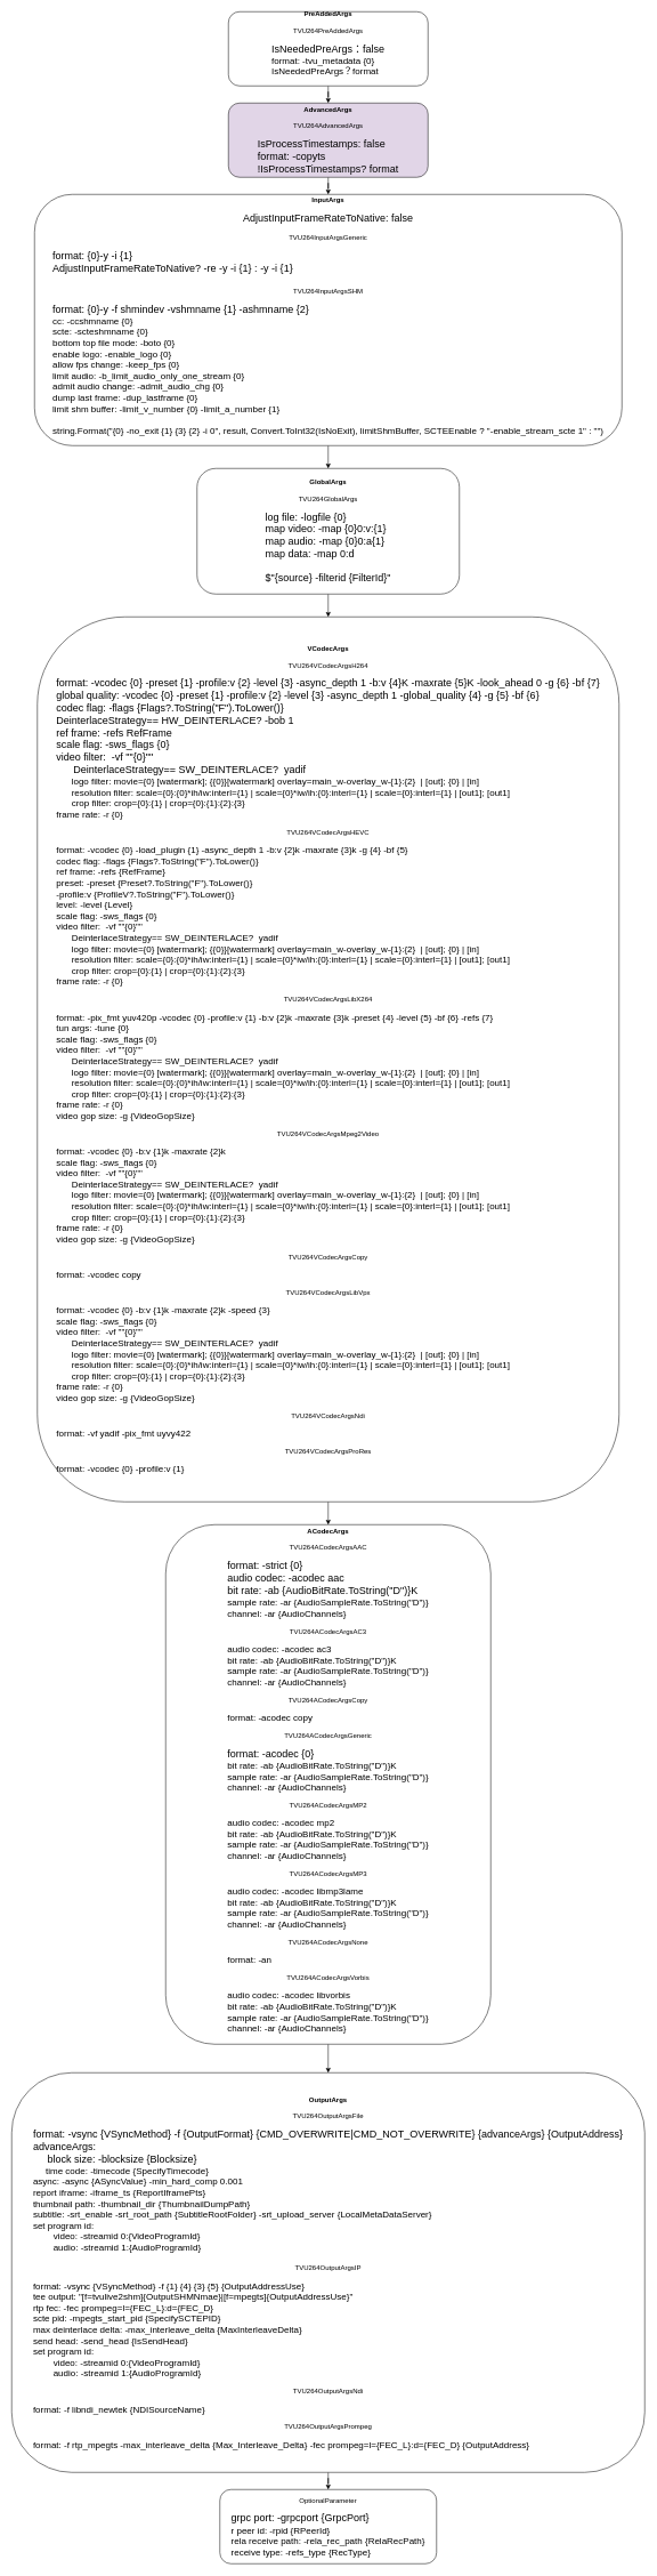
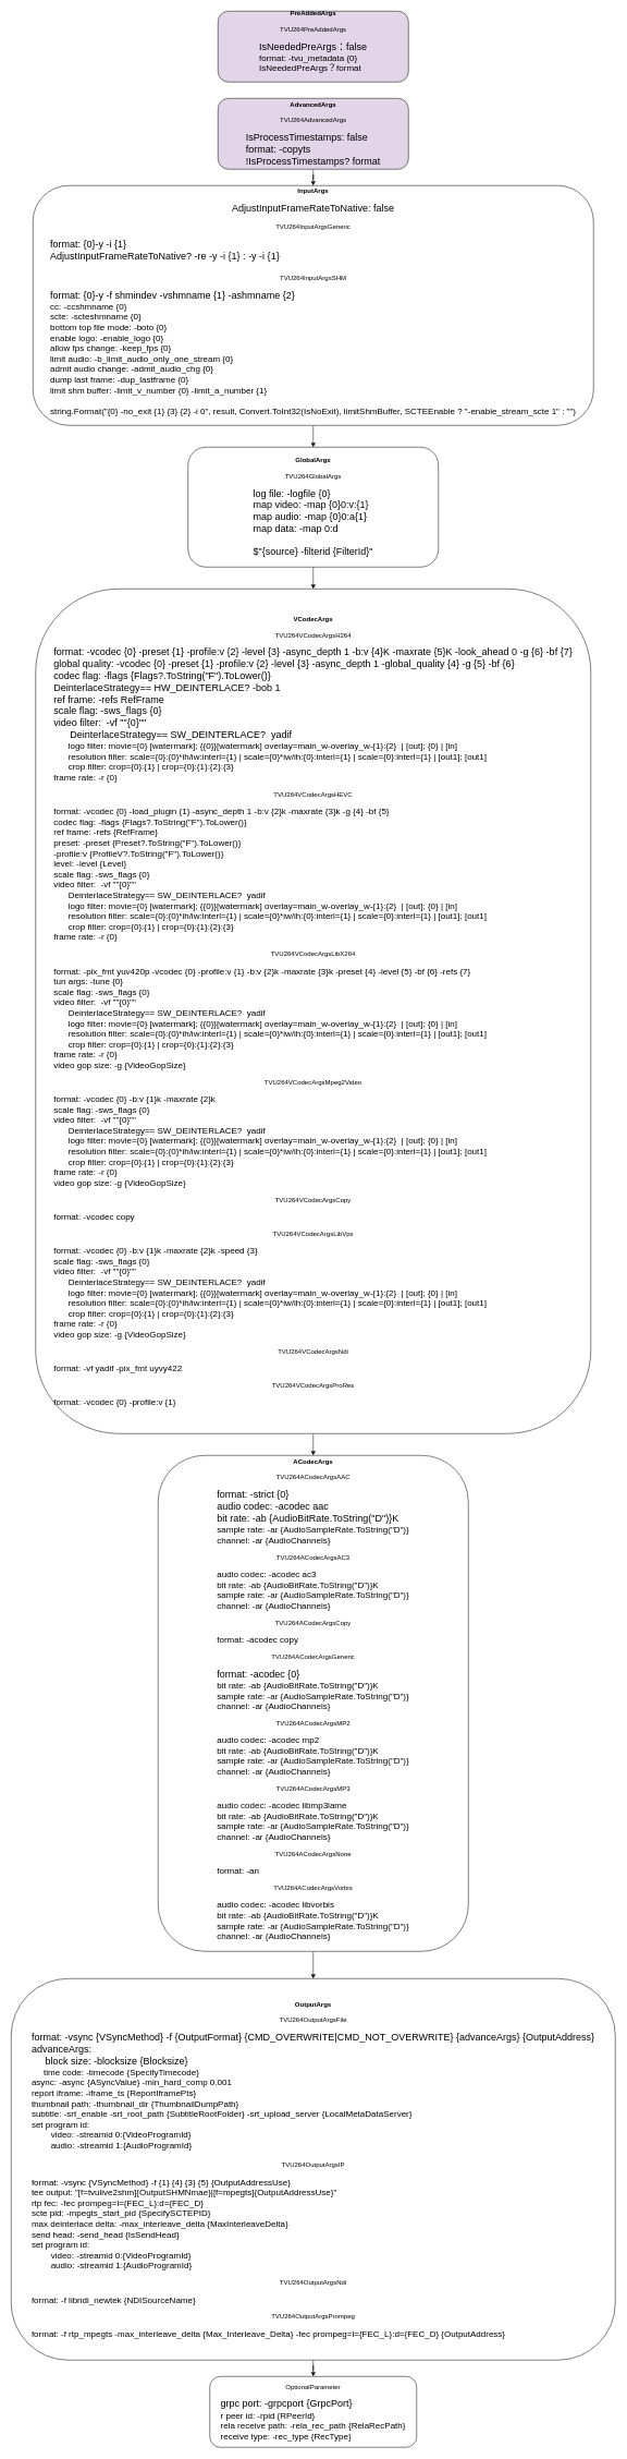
- <mxCell id="3" value="&lt;b&gt;PreAddedArgs&lt;br&gt;&lt;/b&gt;&lt;br&gt;TVU264PreAddedArgs&lt;br&gt;&lt;br&gt;&lt;div style=&quot;text-align: left&quot;&gt;&lt;font style=&quot;font-size: 18px&quot;&gt;IsNeededPreArgs：false&lt;br&gt;&lt;/font&gt;&lt;/div&gt;&lt;div style=&quot;text-align: left&quot;&gt;&lt;font size=&quot;3&quot;&gt;&lt;span&gt;format: -tvu_metadata {0}&lt;/span&gt;&lt;br&gt;&lt;/font&gt;&lt;/div&gt;&lt;font size=&quot;3&quot;&gt;&lt;div style=&quot;text-align: left&quot;&gt;&lt;span&gt;IsNeededPreArgs？&lt;/span&gt;&lt;span&gt;format&lt;/span&gt;&lt;/div&gt;&lt;/font&gt;&lt;span style=&quot;text-align: left&quot;&gt;&amp;nbsp;&lt;/span&gt;" style="rounded=1;whiteSpace=wrap;html=1;" vertex="1" parent="1"><mxGeometry x="400" y="20" width="350" height="130" as="geometry" /></mxCell>
+ <mxCell id="3" value="&lt;b&gt;PreAddedArgs&lt;br&gt;&lt;/b&gt;&lt;br&gt;TVU264PreAddedArgs&lt;br&gt;&lt;br&gt;&lt;div style=&quot;text-align: left&quot;&gt;&lt;font style=&quot;font-size: 18px&quot;&gt;IsNeededPreArgs：false&lt;br&gt;&lt;/font&gt;&lt;/div&gt;&lt;div style=&quot;text-align: left&quot;&gt;&lt;font size=&quot;3&quot;&gt;&lt;span&gt;format: -tvu_metadata {0}&lt;/span&gt;&lt;br&gt;&lt;/font&gt;&lt;/div&gt;&lt;font size=&quot;3&quot;&gt;&lt;div style=&quot;text-align: left&quot;&gt;&lt;span&gt;IsNeededPreArgs？&lt;/span&gt;&lt;span&gt;format&lt;/span&gt;&lt;/div&gt;&lt;/font&gt;&lt;span style=&quot;text-align: left&quot;&gt;&amp;nbsp;&lt;/span&gt;" style="rounded=1;whiteSpace=wrap;html=1;fillColor=#e1d5e7;" vertex="1" parent="1"><mxGeometry x="400" y="20" width="350" height="130" as="geometry" /></mxCell>
- <mxCell id="2" value="" style="edgeStyle=orthogonalEdgeStyle;rounded=0;orthogonalLoop=1;jettySize=auto;html=1;" edge="1" parent="1" source="3" target="5"><mxGeometry relative="1" as="geometry" /></mxCell>
- <mxCell id="16" value="OptionalParameter&lt;br&gt;&lt;br&gt;&lt;div style=&quot;text-align: left&quot;&gt;&lt;span&gt;&lt;font style=&quot;font-size: 18px&quot;&gt;grpc port:&amp;nbsp;-grpcport {GrpcPort}&lt;/font&gt;&lt;/span&gt;&lt;/div&gt;&lt;div style=&quot;text-align: left&quot;&gt;&lt;font size=&quot;3&quot;&gt;&lt;span&gt;r peer id:&amp;nbsp;&lt;/span&gt;&lt;span&gt;-rpid {RPeerId}&lt;/span&gt;&lt;/font&gt;&lt;/div&gt;&lt;div style=&quot;text-align: left&quot;&gt;&lt;font size=&quot;3&quot;&gt;&lt;span&gt;rela receive path:&amp;nbsp;&lt;/span&gt;&lt;span&gt;-rela_rec_path {RelaRecPath}&lt;/span&gt;&lt;/font&gt;&lt;/div&gt;&lt;div style=&quot;text-align: left&quot;&gt;&lt;font size=&quot;3&quot;&gt;&lt;span&gt;receive type:&amp;nbsp;&lt;/span&gt;&lt;span&gt;-refs_type {RecType}&lt;/span&gt;&lt;/font&gt;&lt;/div&gt;" style="rounded=1;whiteSpace=wrap;html=1;" vertex="1" parent="1"><mxGeometry x="385" y="4360" width="380" height="130" as="geometry" /></mxCell>
+ <mxCell id="16" value="OptionalParameter&lt;br&gt;&lt;br&gt;&lt;div style=&quot;text-align: left&quot;&gt;&lt;span&gt;&lt;font style=&quot;font-size: 18px&quot;&gt;grpc port:&amp;nbsp;-grpcport {GrpcPort}&lt;/font&gt;&lt;/span&gt;&lt;/div&gt;&lt;div style=&quot;text-align: left&quot;&gt;&lt;font size=&quot;3&quot;&gt;&lt;span&gt;r peer id:&amp;nbsp;&lt;/span&gt;&lt;span&gt;-rpid {RPeerId}&lt;/span&gt;&lt;/font&gt;&lt;/div&gt;&lt;div style=&quot;text-align: left&quot;&gt;&lt;font size=&quot;3&quot;&gt;&lt;span&gt;rela receive path:&amp;nbsp;&lt;/span&gt;&lt;span&gt;-rela_rec_path {RelaRecPath}&lt;/span&gt;&lt;/font&gt;&lt;/div&gt;&lt;div style=&quot;text-align: left&quot;&gt;&lt;font size=&quot;3&quot;&gt;&lt;span&gt;receive type:&amp;nbsp;&lt;/span&gt;&lt;span&gt;-rec_type {RecType}&lt;/span&gt;&lt;/font&gt;&lt;/div&gt;" style="rounded=1;whiteSpace=wrap;html=1;" vertex="1" parent="1"><mxGeometry x="385" y="4360" width="380" height="130" as="geometry" /></mxCell>
